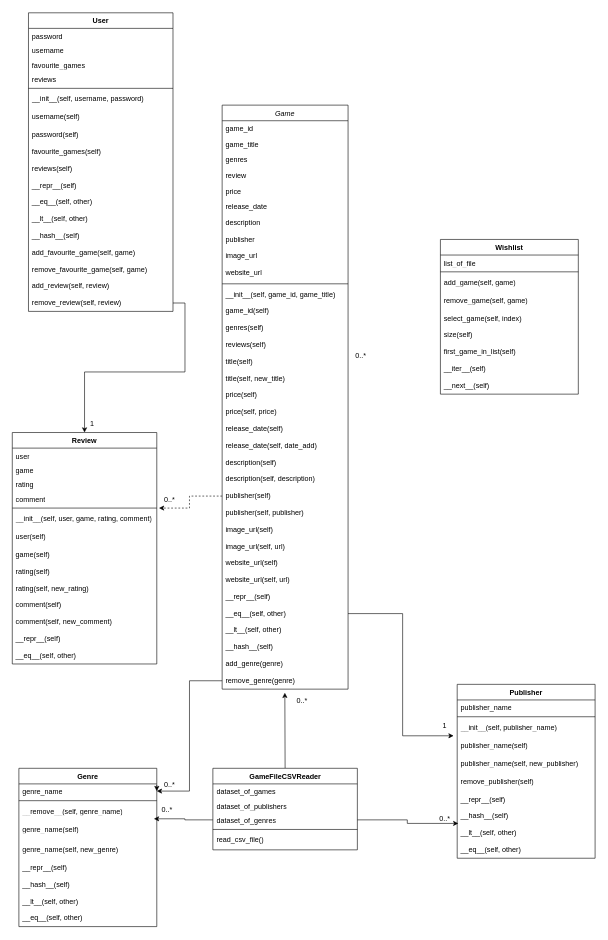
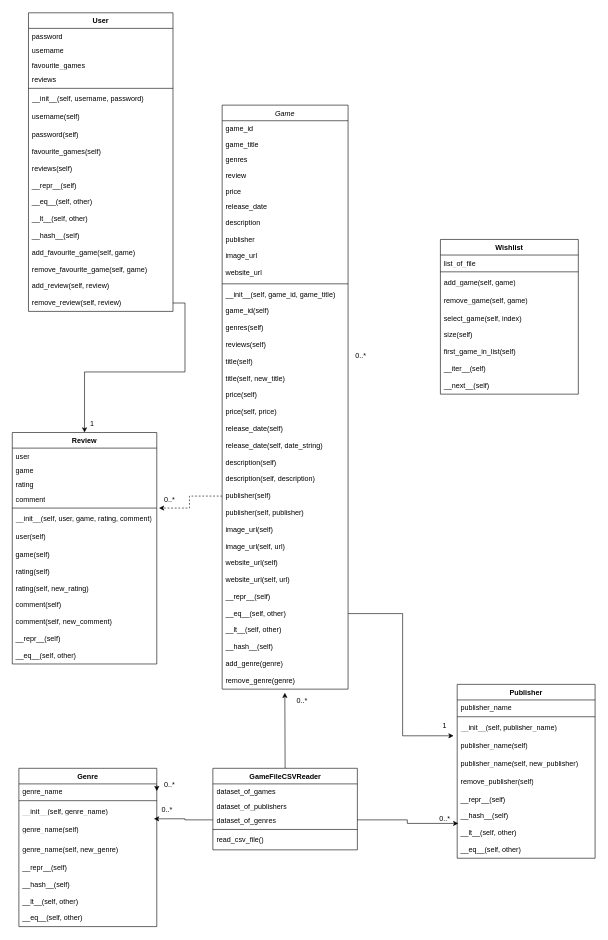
- <mxCell id="23" value="release_date(self, date_add)" style="text;align=left;verticalAlign=top;spacingLeft=4;spacingRight=4;overflow=hidden;rotatable=0;points=[[0,0.5],[1,0.5]];portConstraint=eastwest;rounded=0;shadow=0;html=0;" vertex="1" parent="2"><mxGeometry y="554" width="210" height="28" as="geometry" /></mxCell>
+ <mxCell id="23" value="release_date(self, date_string)" style="text;align=left;verticalAlign=top;spacingLeft=4;spacingRight=4;overflow=hidden;rotatable=0;points=[[0,0.5],[1,0.5]];portConstraint=eastwest;rounded=0;shadow=0;html=0;" vertex="1" parent="2"><mxGeometry y="554" width="210" height="28" as="geometry" /></mxCell>
- <mxCell id="119" value="" style="edgeStyle=orthogonalEdgeStyle;rounded=0;orthogonalLoop=1;jettySize=auto;html=1;exitX=0;exitY=0.5;exitDx=0;exitDy=0;entryX=1;entryY=0.5;entryDx=0;entryDy=0;" edge="1" parent="1" source="37" target="50"><mxGeometry relative="1" as="geometry"><mxPoint x="370" y="1134" as="sourcePoint" /><mxPoint x="261" y="1318" as="targetPoint" /></mxGeometry></mxCell>
- <mxCell id="52" value="__remove__(self, genre_name)" style="text;strokeColor=none;fillColor=none;align=left;verticalAlign=top;spacingLeft=4;spacingRight=4;overflow=hidden;rotatable=0;points=[[0,0.5],[1,0.5]];portConstraint=eastwest;whiteSpace=wrap;html=1;" vertex="1" parent="49"><mxGeometry y="58" width="230" height="30" as="geometry" /></mxCell>
+ <mxCell id="52" value="__init__(self, genre_name)" style="text;strokeColor=none;fillColor=none;align=left;verticalAlign=top;spacingLeft=4;spacingRight=4;overflow=hidden;rotatable=0;points=[[0,0.5],[1,0.5]];portConstraint=eastwest;whiteSpace=wrap;html=1;" vertex="1" parent="49"><mxGeometry y="58" width="230" height="30" as="geometry" /></mxCell>
